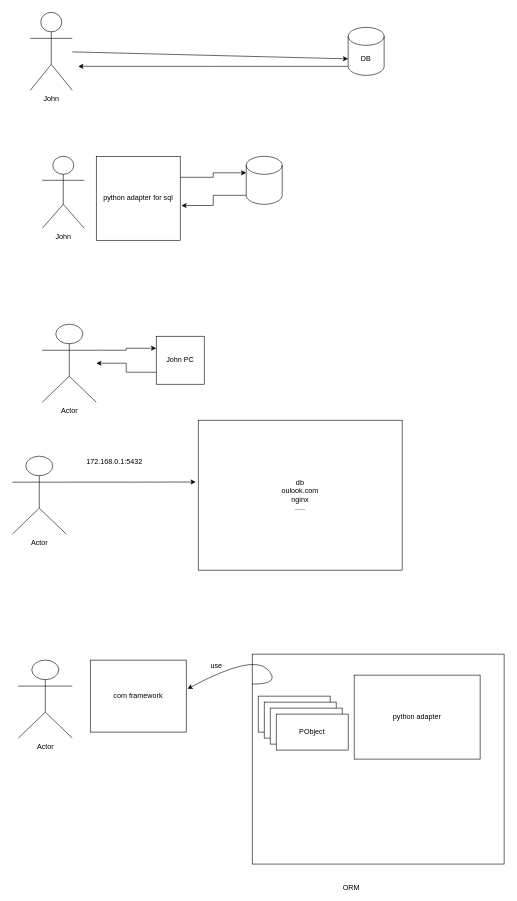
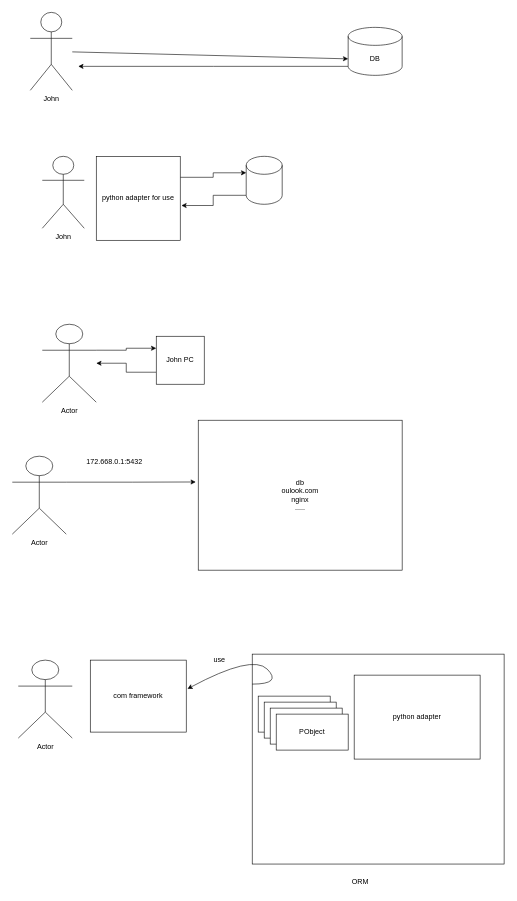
- <mxCell id="4" value="DB" style="shape=cylinder3;whiteSpace=wrap;html=1;boundedLbl=1;backgroundOutline=1;size=15;" parent="1" vertex="1"><mxGeometry x="580" y="45" width="60" height="80" as="geometry" /></mxCell>
+ <mxCell id="4" value="DB" style="shape=cylinder3;whiteSpace=wrap;html=1;boundedLbl=1;backgroundOutline=1;size=15;" parent="1" vertex="1"><mxGeometry x="580" y="45" width="90" height="80" as="geometry" /></mxCell>
- <mxCell id="8" value="python adapter for sql" style="whiteSpace=wrap;html=1;aspect=fixed;" parent="1" vertex="1"><mxGeometry x="160" y="260" width="140" height="140" as="geometry" /></mxCell>
+ <mxCell id="8" value="python adapter for use" style="whiteSpace=wrap;html=1;aspect=fixed;" parent="1" vertex="1"><mxGeometry x="160" y="260" width="140" height="140" as="geometry" /></mxCell>
- <mxCell id="18" value="172.168.0.1:5432" style="text;html=1;align=center;verticalAlign=middle;resizable=0;points=[];autosize=1;strokeColor=none;fillColor=none;" parent="1" vertex="1"><mxGeometry x="135" y="760" width="110" height="20" as="geometry" /></mxCell>
+ <mxCell id="18" value="172.668.0.1:5432" style="text;html=1;align=center;verticalAlign=middle;resizable=0;points=[];autosize=1;strokeColor=none;fillColor=none;" parent="1" vertex="1"><mxGeometry x="135" y="760" width="110" height="20" as="geometry" /></mxCell>
- <mxCell id="23" value="use" style="text;html=1;align=center;verticalAlign=middle;resizable=0;points=[];autosize=1;strokeColor=none;fillColor=none;" vertex="1" parent="1"><mxGeometry x="345" y="1100" width="30" height="20" as="geometry" /></mxCell>
+ <mxCell id="23" value="use" style="text;html=1;align=center;verticalAlign=middle;resizable=0;points=[];autosize=1;strokeColor=none;fillColor=none;" vertex="1" parent="1"><mxGeometry x="350" y="1090" width="30" height="20" as="geometry" /></mxCell>
- <mxCell id="29" value="ORM" style="text;html=1;align=center;verticalAlign=middle;resizable=0;points=[];autosize=1;strokeColor=none;fillColor=none;" vertex="1" parent="1"><mxGeometry x="565" y="1470" width="40" height="20" as="geometry" /></mxCell>
+ <mxCell id="29" value="ORM" style="text;html=1;align=center;verticalAlign=middle;resizable=0;points=[];autosize=1;strokeColor=none;fillColor=none;" vertex="1" parent="1"><mxGeometry x="580" y="1460" width="40" height="20" as="geometry" /></mxCell>
